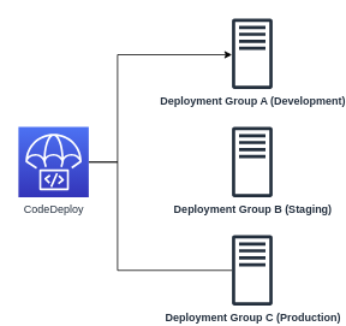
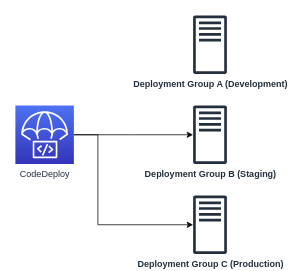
- <mxCell id="3" style="edgeStyle=orthogonalEdgeStyle;rounded=0;orthogonalLoop=1;jettySize=auto;html=1;" edge="1" parent="1" source="5" target="6"><mxGeometry relative="1" as="geometry"><Array as="points"><mxPoint x="130" y="179" /><mxPoint x="130" y="60" /></Array></mxGeometry></mxCell>
+ <mxCell id="2" style="edgeStyle=orthogonalEdgeStyle;rounded=0;orthogonalLoop=1;jettySize=auto;html=1;" edge="1" parent="1" source="5" target="7"><mxGeometry relative="1" as="geometry" /></mxCell>
- <mxCell id="4" style="edgeStyle=orthogonalEdgeStyle;rounded=0;orthogonalLoop=1;jettySize=auto;html=1;endArrow=none;" edge="1" parent="1" source="5" target="8"><mxGeometry relative="1" as="geometry"><Array as="points"><mxPoint x="130" y="179" /><mxPoint x="130" y="299" /></Array></mxGeometry></mxCell>
+ <mxCell id="4" style="edgeStyle=orthogonalEdgeStyle;rounded=0;orthogonalLoop=1;jettySize=auto;html=1;" edge="1" parent="1" source="5" target="8"><mxGeometry relative="1" as="geometry"><Array as="points"><mxPoint x="130" y="179" /><mxPoint x="130" y="299" /></Array></mxGeometry></mxCell>
